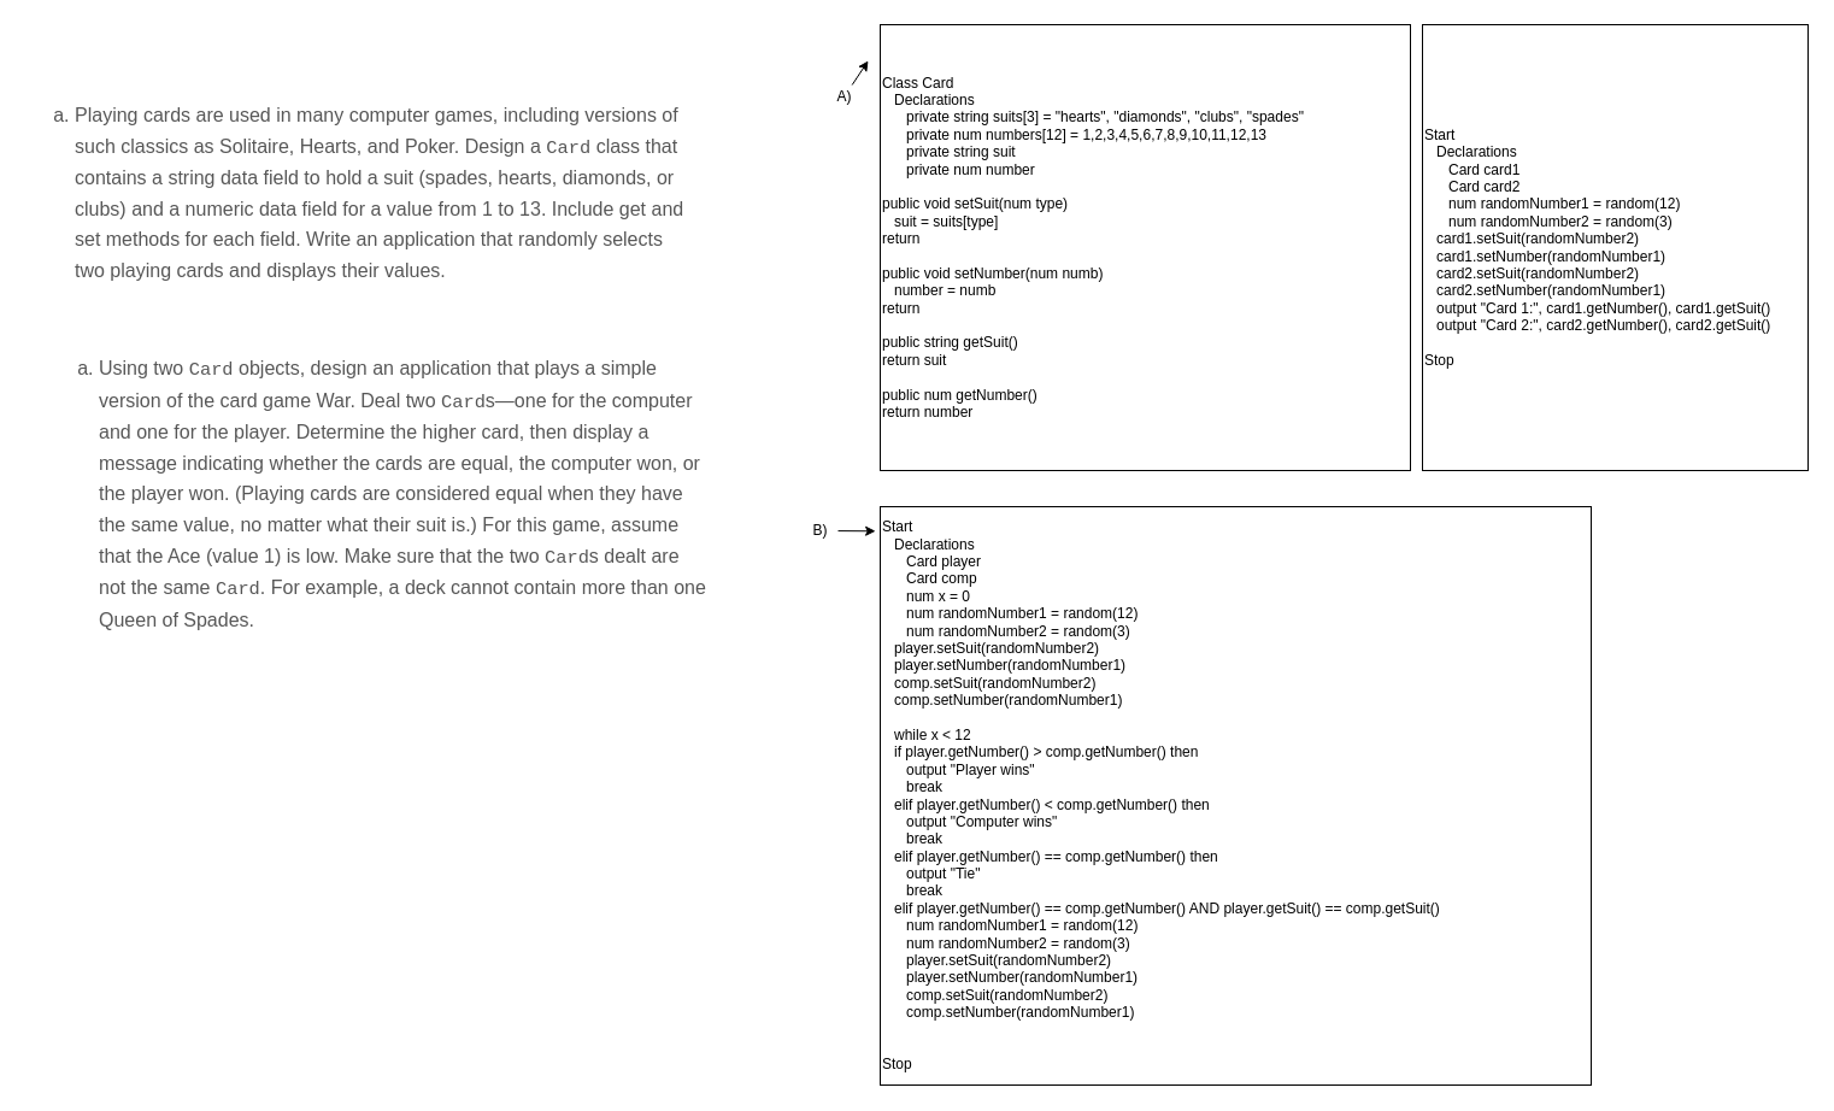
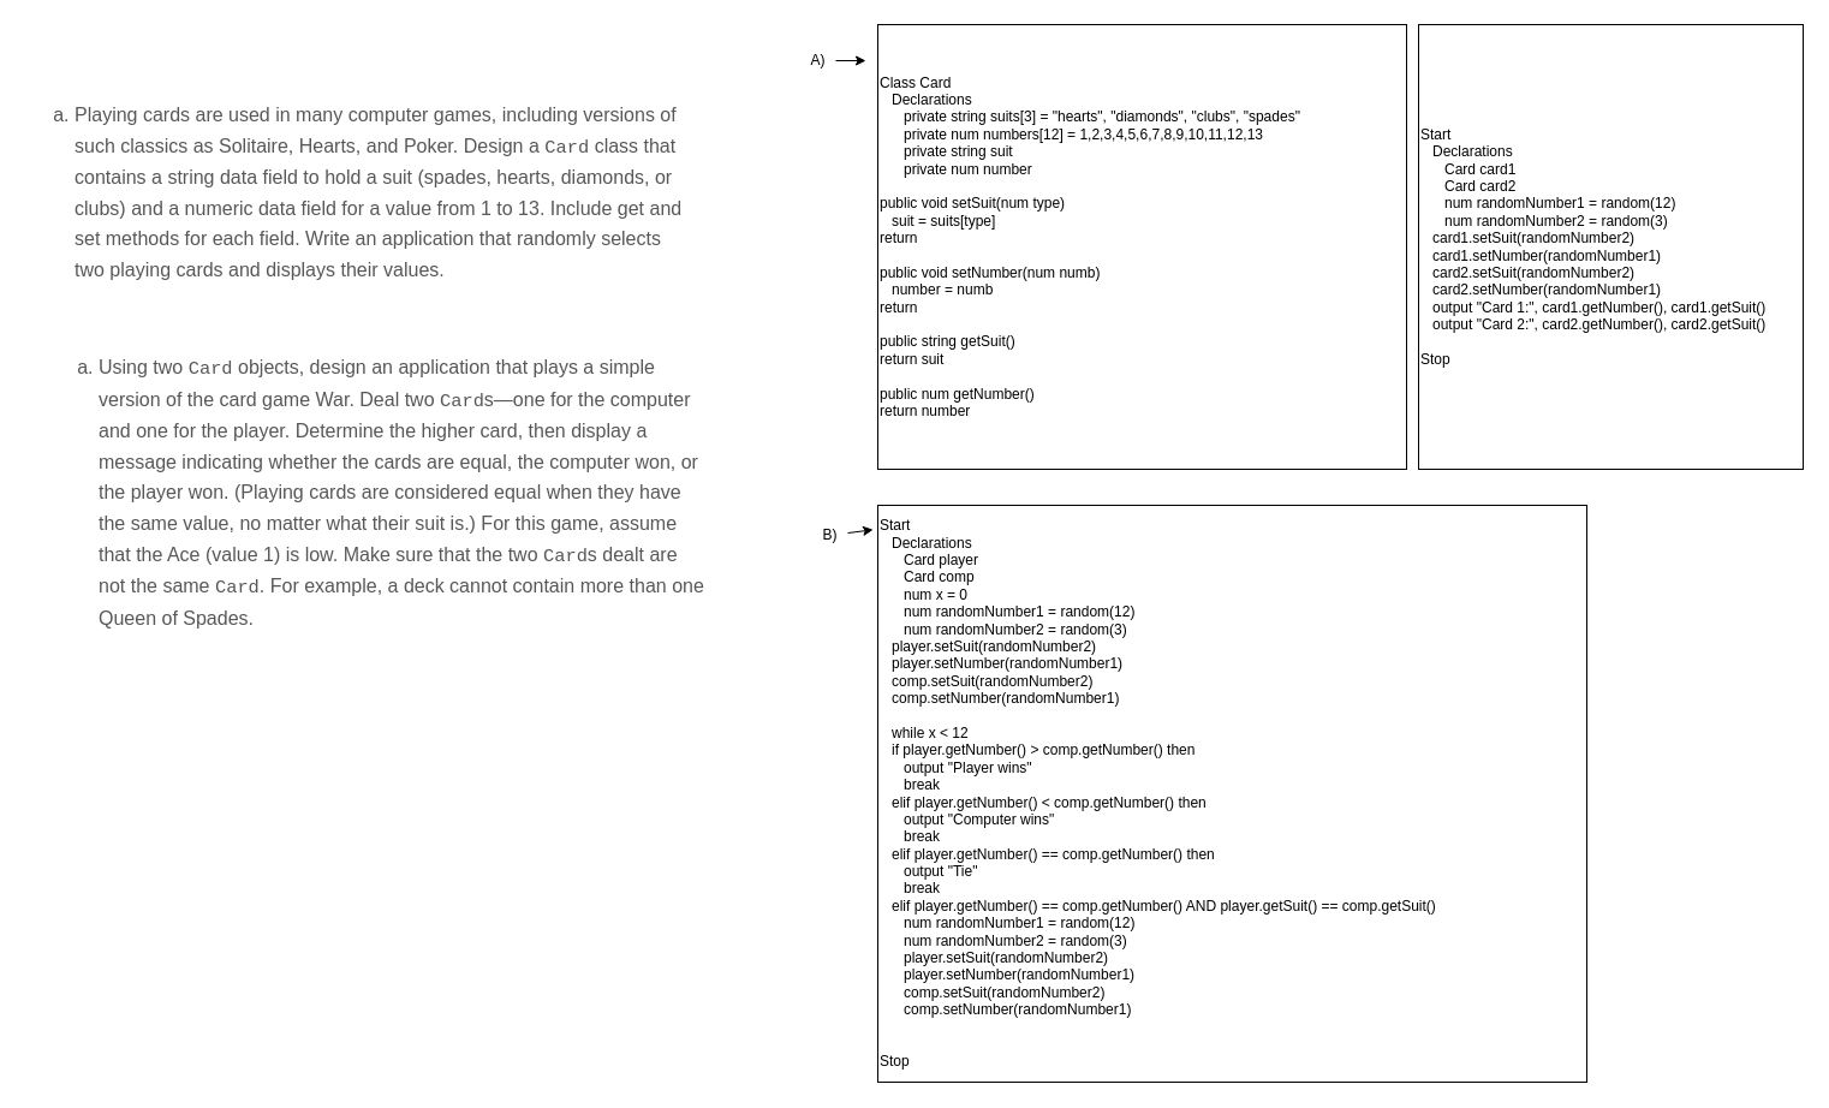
- <mxCell id="5" value="A)" style="text;html=1;align=center;verticalAlign=middle;resizable=0;points=[];autosize=1;strokeColor=none;fillColor=none;" vertex="1" parent="1"><mxGeometry x="685" y="70" width="30" height="20" as="geometry" /></mxCell>
+ <mxCell id="5" value="A)" style="text;html=1;align=center;verticalAlign=middle;resizable=0;points=[];autosize=1;strokeColor=none;fillColor=none;" vertex="1" parent="1"><mxGeometry x="665" y="40" width="30" height="20" as="geometry" /></mxCell>
- <mxCell id="8" value="B)" style="text;html=1;align=center;verticalAlign=middle;resizable=0;points=[];autosize=1;strokeColor=none;fillColor=none;" vertex="1" parent="1"><mxGeometry x="665" y="430" width="30" height="20" as="geometry" /></mxCell>
+ <mxCell id="8" value="B)" style="text;html=1;align=center;verticalAlign=middle;resizable=0;points=[];autosize=1;strokeColor=none;fillColor=none;" vertex="1" parent="1"><mxGeometry x="675" y="435" width="30" height="20" as="geometry" /></mxCell>
